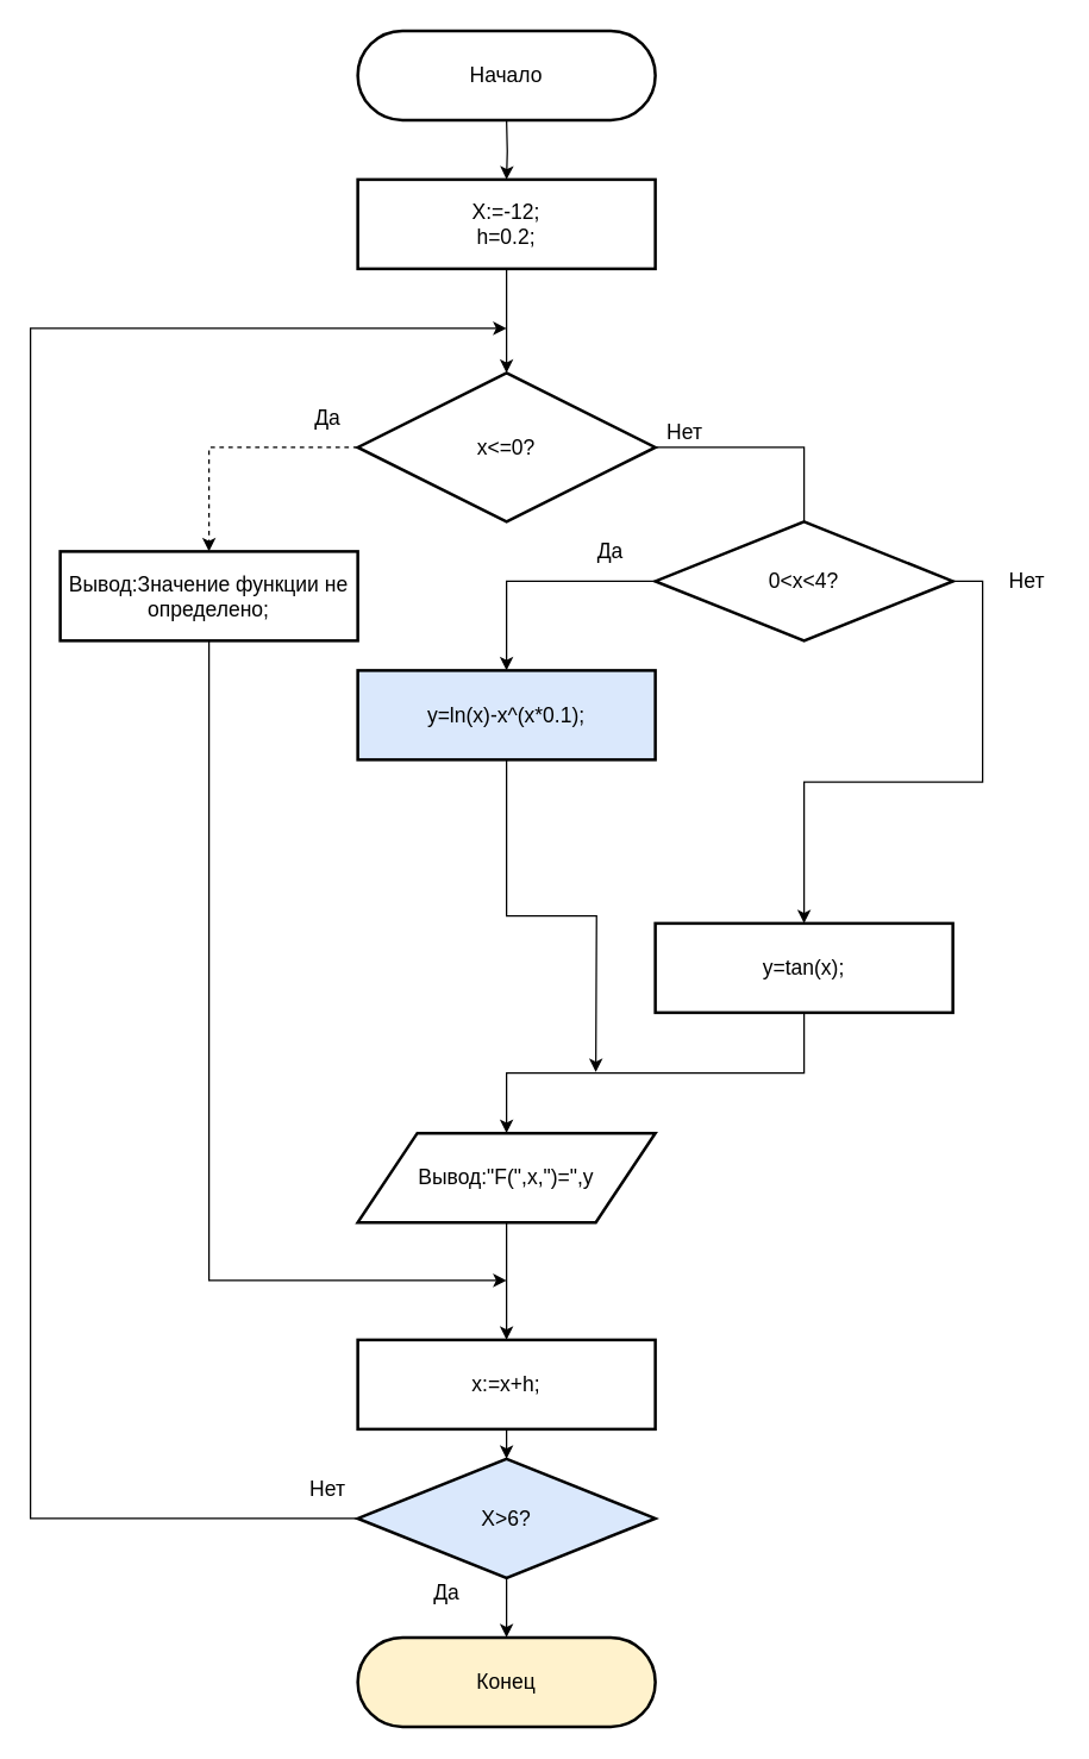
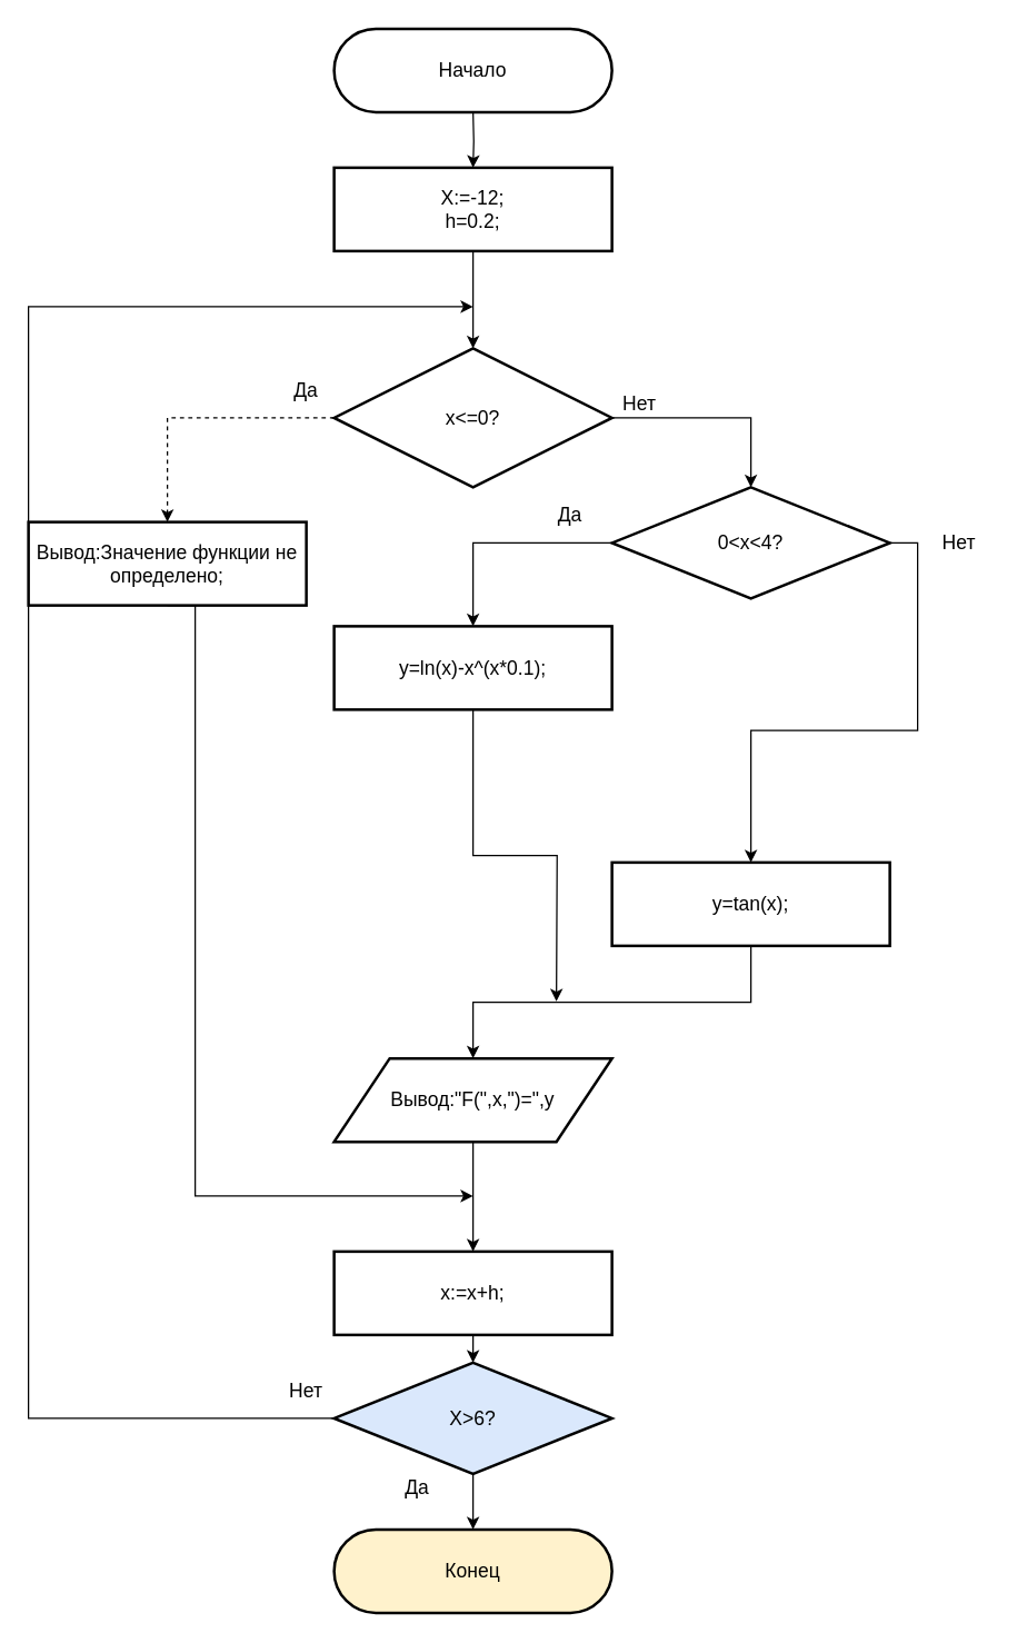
- <mxCell id="6" style="edgeStyle=orthogonalEdgeStyle;rounded=0;orthogonalLoop=1;jettySize=auto;html=1;exitX=1;exitY=0.5;exitDx=0;exitDy=0;exitPerimeter=0;endArrow=none;" parent="1" source="7" target="12" edge="1"><mxGeometry relative="1" as="geometry" /></mxCell>
+ <mxCell id="6" style="edgeStyle=orthogonalEdgeStyle;rounded=0;orthogonalLoop=1;jettySize=auto;html=1;exitX=1;exitY=0.5;exitDx=0;exitDy=0;exitPerimeter=0;" parent="1" source="7" target="12" edge="1"><mxGeometry relative="1" as="geometry" /></mxCell>
- <mxCell id="9" value="Вывод:Значение функции не определено;" style="rounded=0;whiteSpace=wrap;html=1;strokeWidth=2;fontSize=14;" parent="1" vertex="1"><mxGeometry x="40" y="370" width="200" height="60" as="geometry" /></mxCell>
+ <mxCell id="9" value="Вывод:Значение функции не определено;" style="rounded=0;whiteSpace=wrap;html=1;strokeWidth=2;fontSize=14;" parent="1" vertex="1"><mxGeometry x="20" y="375" width="200" height="60" as="geometry" /></mxCell>
- <mxCell id="14" value="y=ln(x)-x^(x*0.1);" style="rounded=0;whiteSpace=wrap;html=1;strokeWidth=2;fontSize=14;fillColor=#dae8fc;" parent="1" vertex="1"><mxGeometry x="240" y="450" width="200" height="60" as="geometry" /></mxCell>
+ <mxCell id="14" value="y=ln(x)-x^(x*0.1);" style="rounded=0;whiteSpace=wrap;html=1;strokeWidth=2;fontSize=14;" parent="1" vertex="1"><mxGeometry x="240" y="450" width="200" height="60" as="geometry" /></mxCell>
